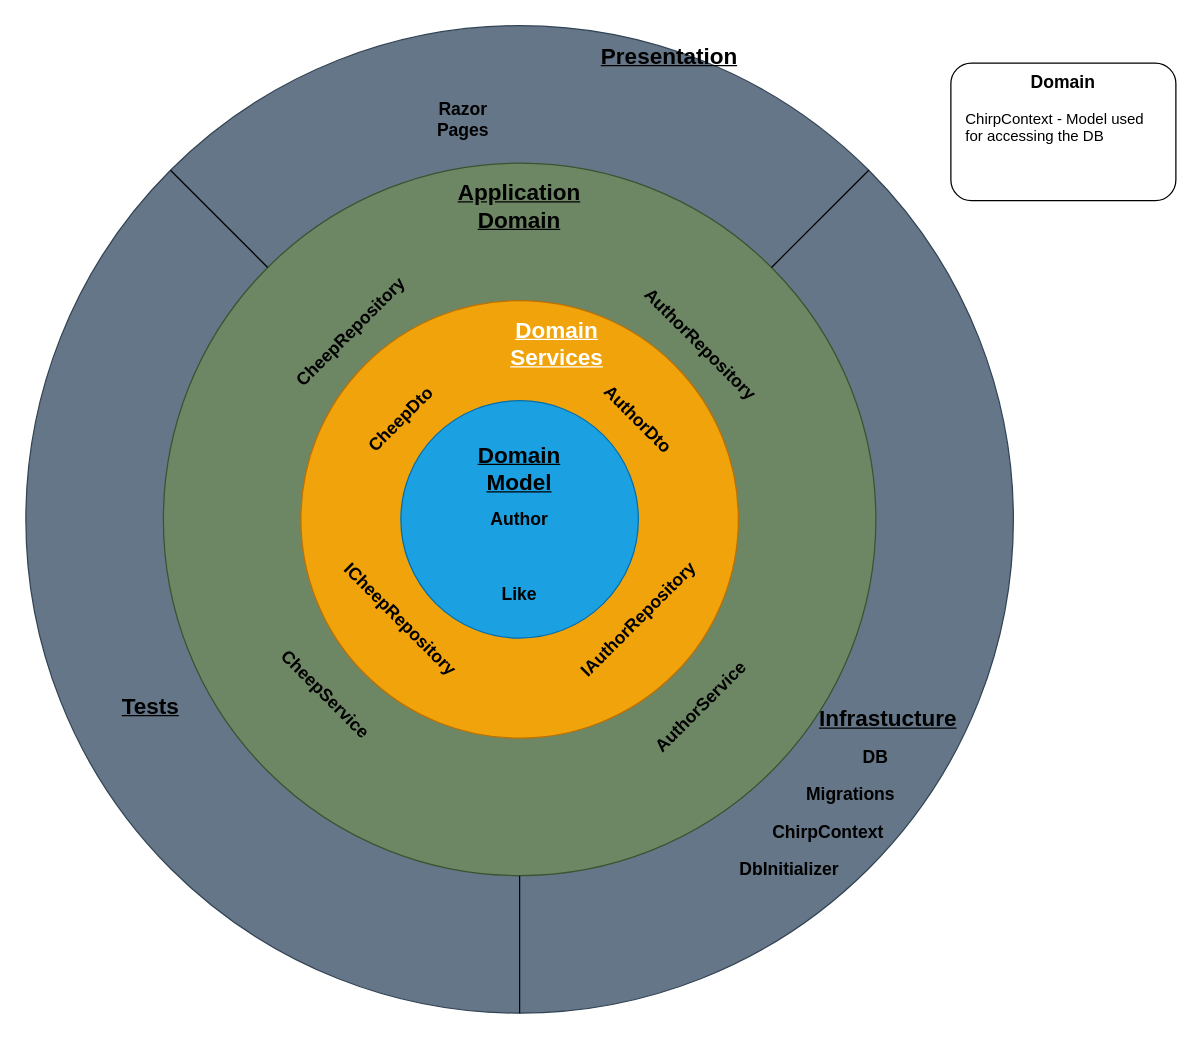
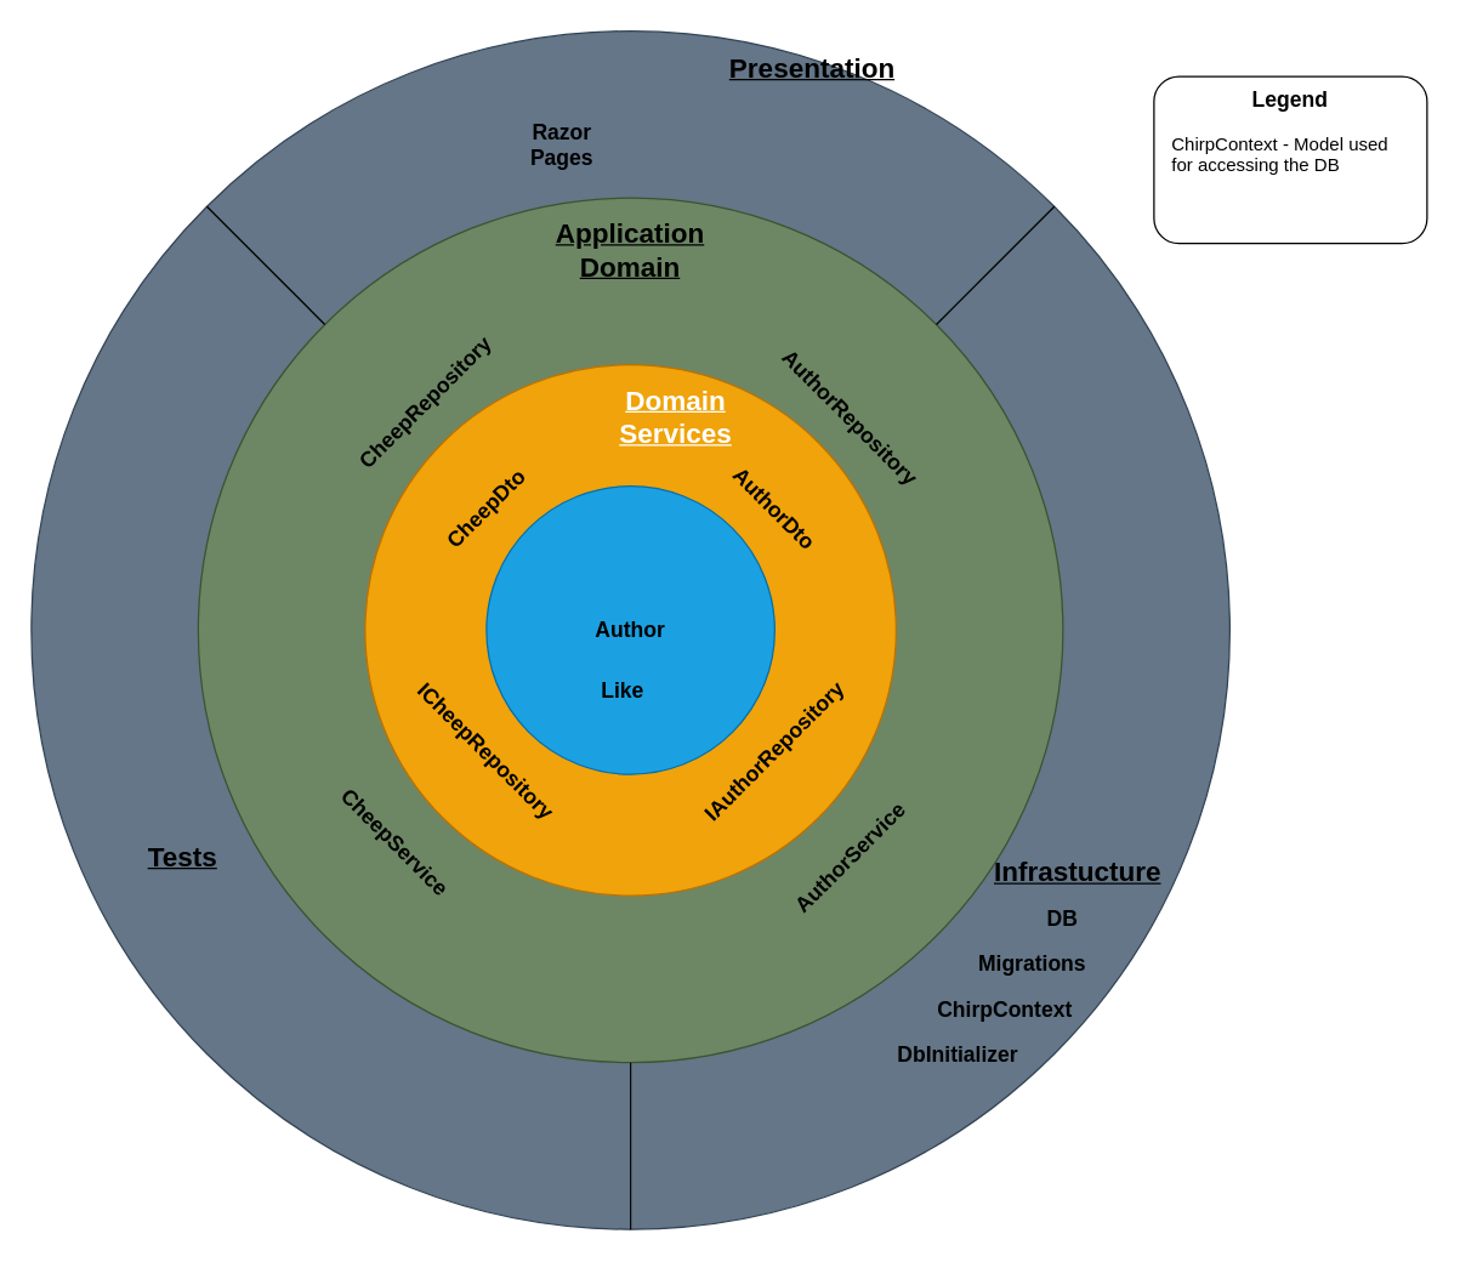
- <mxCell id="31" value="&lt;h3&gt;Domain&lt;/h3&gt;" style="text;html=1;strokeColor=none;fillColor=none;align=center;verticalAlign=middle;whiteSpace=wrap;rounded=0;" parent="1" vertex="1"><mxGeometry x="820" y="50" width="60" height="30" as="geometry" /></mxCell>
+ <mxCell id="31" value="&lt;h3&gt;Legend&lt;/h3&gt;" style="text;html=1;strokeColor=none;fillColor=none;align=center;verticalAlign=middle;whiteSpace=wrap;rounded=0;" parent="1" vertex="1"><mxGeometry x="820" y="50" width="60" height="30" as="geometry" /></mxCell>
- <mxCell id="6" value="&lt;h2&gt;Domain Model&lt;/h2&gt;" style="text;html=1;strokeColor=none;fillColor=none;align=center;verticalAlign=middle;whiteSpace=wrap;rounded=0;fontStyle=4" parent="1" vertex="1"><mxGeometry x="385" y="360" width="60" height="30" as="geometry" /></mxCell>
- <mxCell id="8" value="&lt;h3&gt;Like&lt;/h3&gt;" style="text;html=1;strokeColor=none;fillColor=none;align=center;verticalAlign=middle;whiteSpace=wrap;rounded=0;" parent="1" vertex="1"><mxGeometry x="385" y="460" width="60" height="30" as="geometry" /></mxCell>
+ <mxCell id="8" value="&lt;h3&gt;Like&lt;/h3&gt;" style="text;html=1;strokeColor=none;fillColor=none;align=center;verticalAlign=middle;whiteSpace=wrap;rounded=0;" parent="1" vertex="1"><mxGeometry x="380" y="440" width="60" height="30" as="geometry" /></mxCell>
